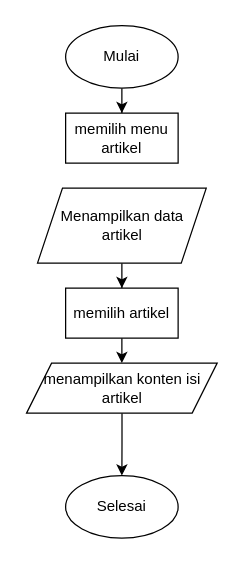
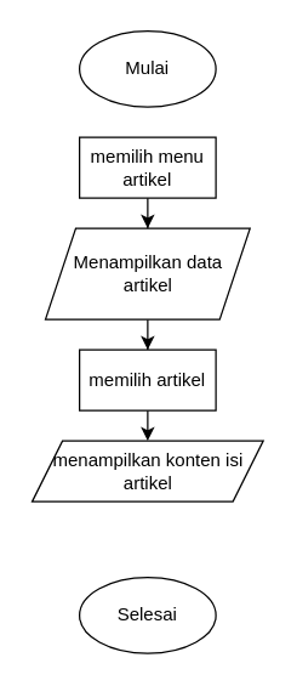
- <mxCell id="2" value="" style="edgeStyle=orthogonalEdgeStyle;rounded=0;orthogonalLoop=1;jettySize=auto;html=1;" edge="1" parent="1" source="3" target="5"><mxGeometry relative="1" as="geometry" /></mxCell>
+ <mxCell id="4" value="" style="edgeStyle=orthogonalEdgeStyle;rounded=0;orthogonalLoop=1;jettySize=auto;html=1;" edge="1" parent="1" source="5" target="7"><mxGeometry relative="1" as="geometry" /></mxCell>
- <mxCell id="10" value="" style="edgeStyle=orthogonalEdgeStyle;rounded=0;orthogonalLoop=1;jettySize=auto;html=1;" edge="1" parent="1" source="11" target="12"><mxGeometry relative="1" as="geometry" /></mxCell>
